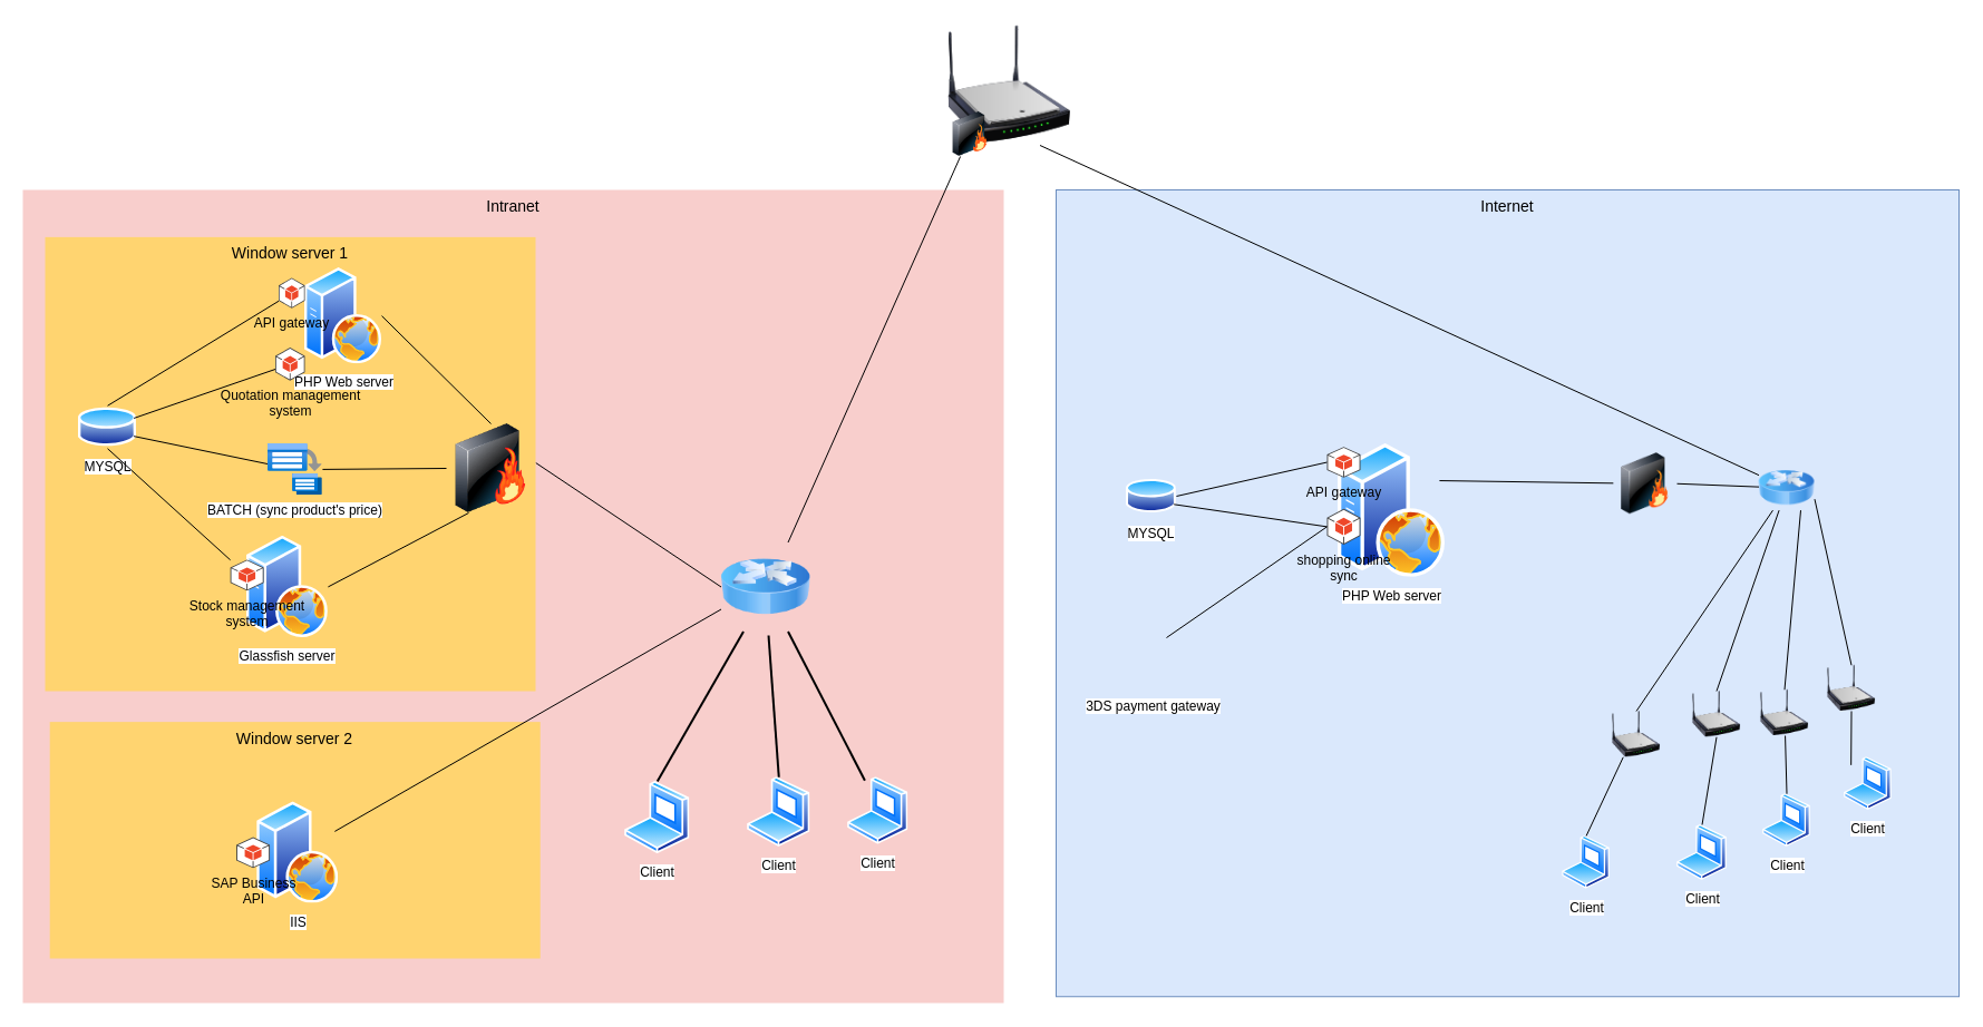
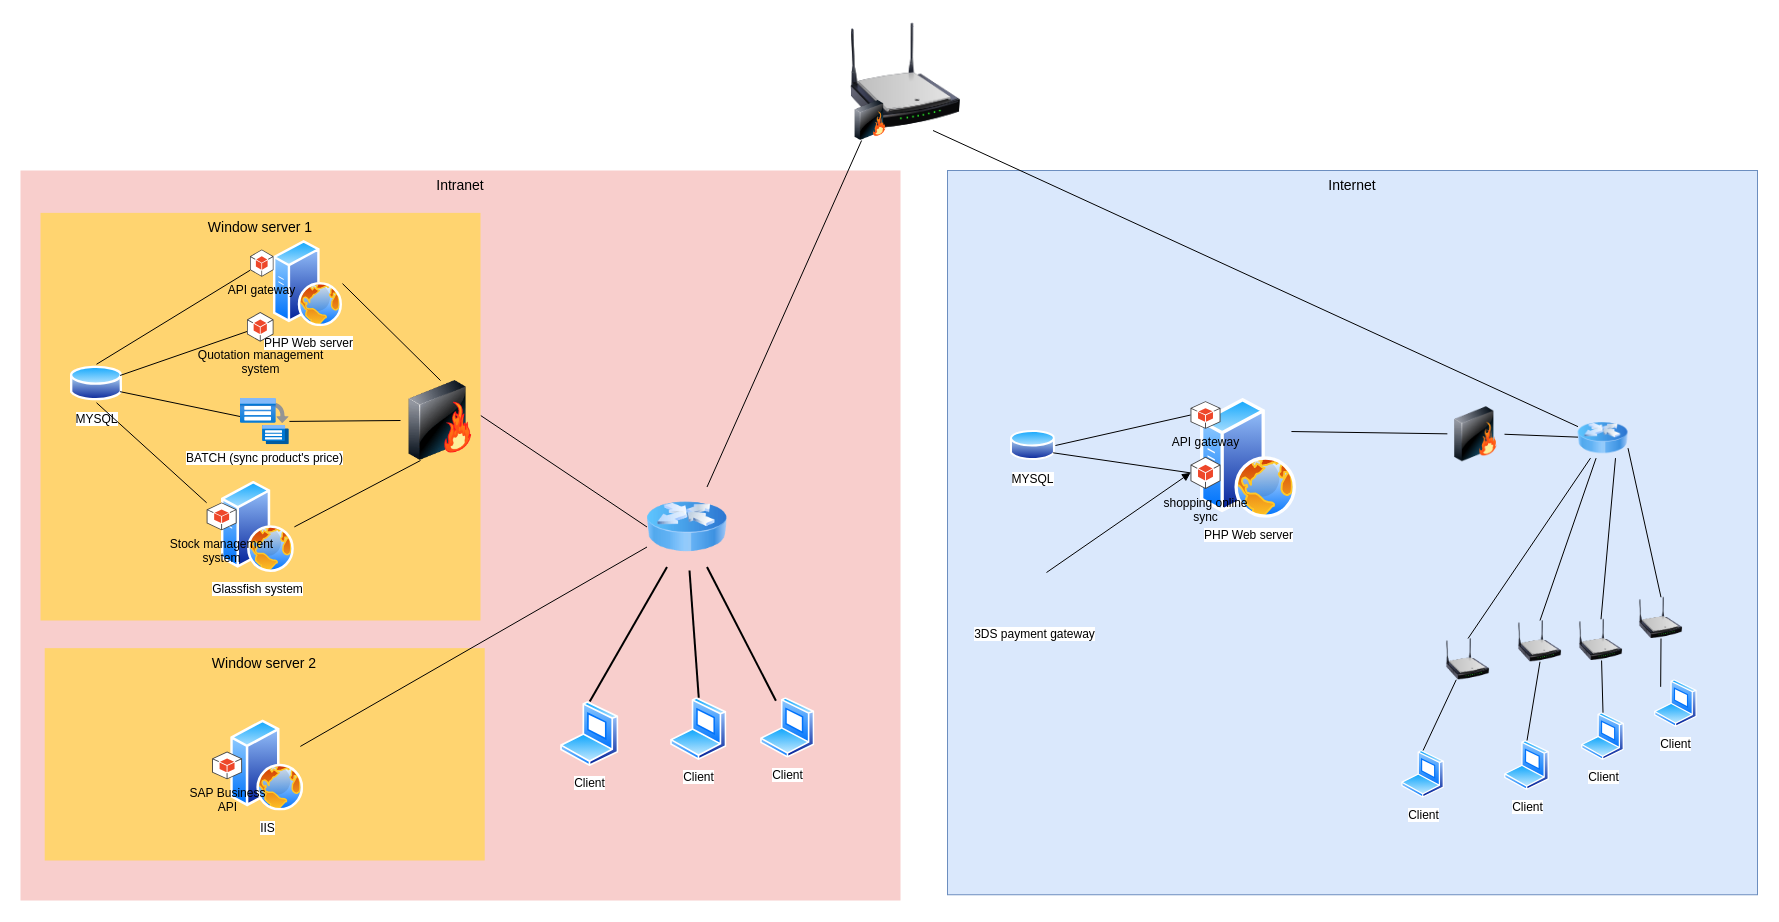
- <mxCell id="52" value="" style="endArrow=none;html=1;rounded=0;entryX=0;entryY=0.5;entryDx=0;entryDy=0;entryPerimeter=0;exitX=0.75;exitY=0;exitDx=0;exitDy=0;" parent="1" source="51" target="22" edge="1"><mxGeometry width="50" height="50" relative="1" as="geometry"><mxPoint x="824" y="521.62" as="sourcePoint" /><mxPoint x="874" y="471.62" as="targetPoint" /></mxGeometry></mxCell>
+ <mxCell id="52" value="" style="endArrow=block;html=1;rounded=0;entryX=0;entryY=0.5;entryDx=0;entryDy=0;entryPerimeter=0;exitX=0.75;exitY=0;exitDx=0;exitDy=0;" parent="1" source="51" target="22" edge="1"><mxGeometry width="50" height="50" relative="1" as="geometry"><mxPoint x="824" y="521.62" as="sourcePoint" /><mxPoint x="874" y="471.62" as="targetPoint" /></mxGeometry></mxCell>
- <mxCell id="10" value="Glassfish server" style="aspect=fixed;perimeter=ellipsePerimeter;html=1;align=center;shadow=0;dashed=0;spacingTop=3;image;image=img/lib/active_directory/web_server.svg;" parent="1" vertex="1"><mxGeometry x="220.88" y="480.75" width="73" height="91.25" as="geometry" /></mxCell>
+ <mxCell id="10" value="Glassfish system" style="aspect=fixed;perimeter=ellipsePerimeter;html=1;align=center;shadow=0;dashed=0;spacingTop=3;image;image=img/lib/active_directory/web_server.svg;" parent="1" vertex="1"><mxGeometry x="220.88" y="480.75" width="73" height="91.25" as="geometry" /></mxCell>
